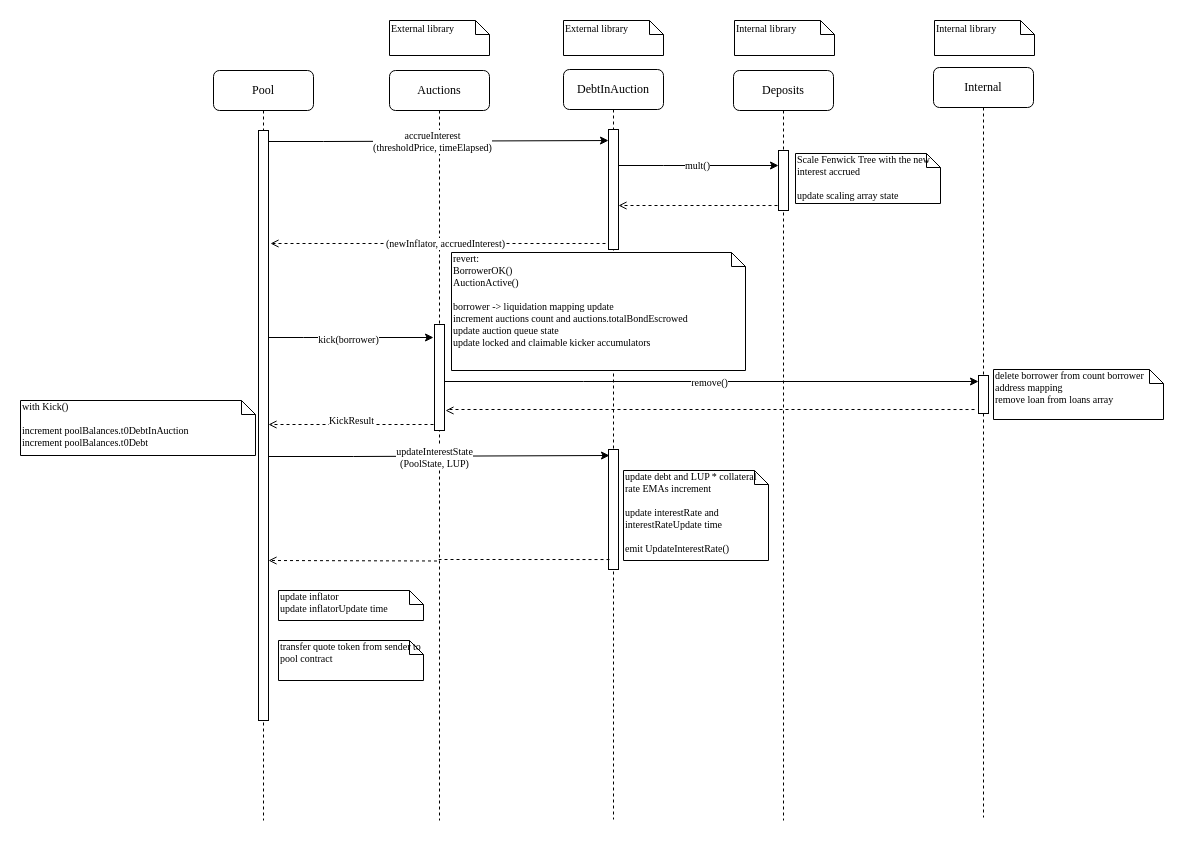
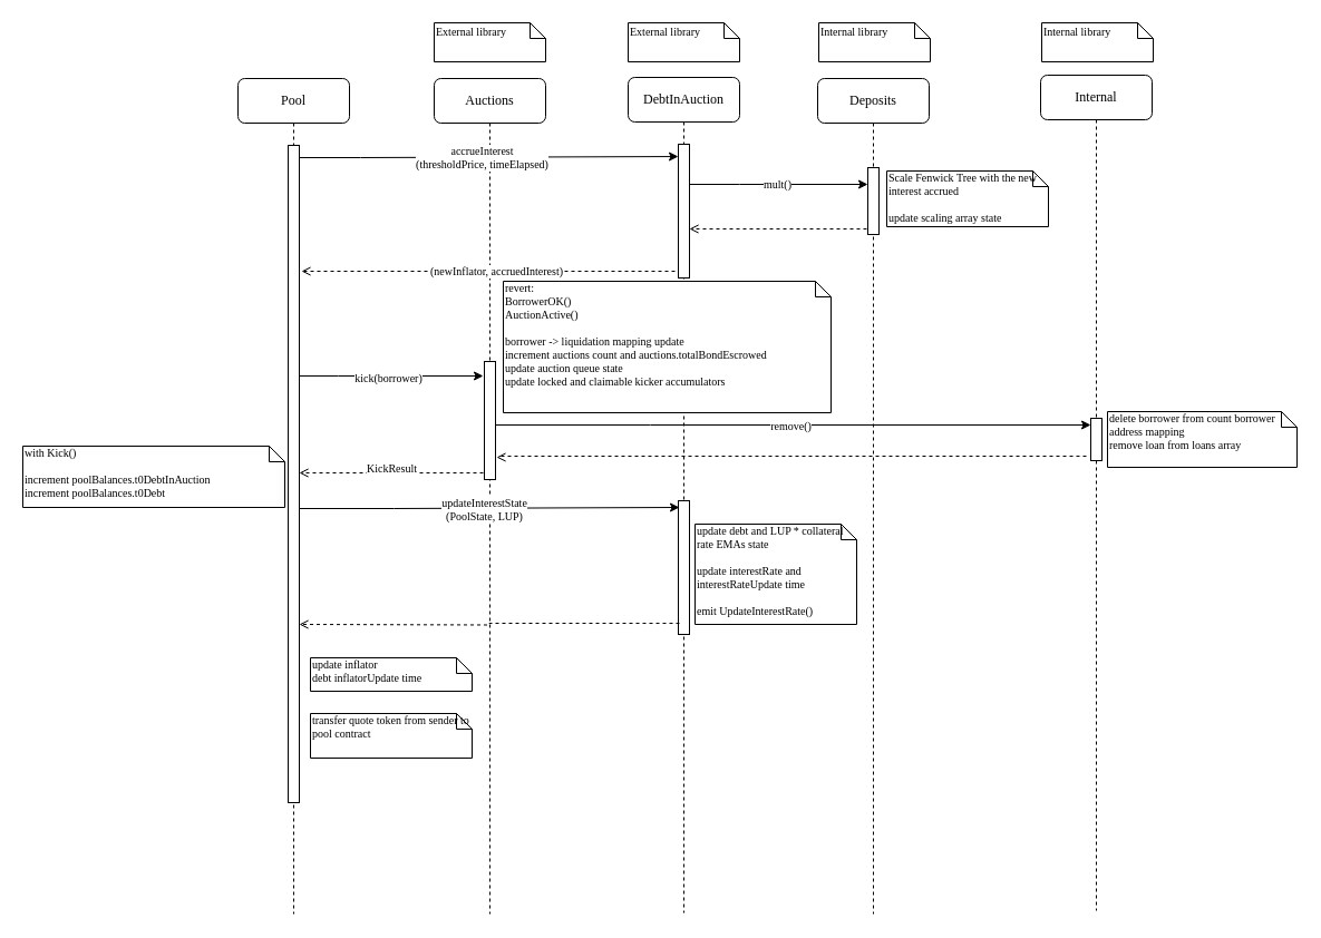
- <mxCell id="29" value="&lt;div&gt;update debt and LUP * collateral rate EMAs increment&lt;/div&gt;&lt;div&gt;&lt;br&gt;&lt;/div&gt;&lt;div&gt;update interestRate and interestRateUpdate time&lt;br&gt;&lt;/div&gt;&lt;div&gt;&lt;br&gt;&lt;/div&gt;&lt;div&gt;emit UpdateInterestRate()&lt;br&gt;&lt;/div&gt;" style="shape=note;whiteSpace=wrap;html=1;size=14;verticalAlign=top;align=left;spacingTop=-6;rounded=0;shadow=0;comic=0;labelBackgroundColor=none;strokeWidth=1;fontFamily=Verdana;fontSize=10;" parent="1" vertex="1"><mxGeometry x="623" y="470" width="145" height="90" as="geometry" /></mxCell>
+ <mxCell id="29" value="&lt;div&gt;update debt and LUP * collateral rate EMAs state&lt;/div&gt;&lt;div&gt;&lt;br&gt;&lt;/div&gt;&lt;div&gt;update interestRate and interestRateUpdate time&lt;br&gt;&lt;/div&gt;&lt;div&gt;&lt;br&gt;&lt;/div&gt;&lt;div&gt;emit UpdateInterestRate()&lt;br&gt;&lt;/div&gt;" style="shape=note;whiteSpace=wrap;html=1;size=14;verticalAlign=top;align=left;spacingTop=-6;rounded=0;shadow=0;comic=0;labelBackgroundColor=none;strokeWidth=1;fontFamily=Verdana;fontSize=10;" parent="1" vertex="1"><mxGeometry x="623" y="470" width="145" height="90" as="geometry" /></mxCell>
- <mxCell id="30" value="&lt;div&gt;update inflator&lt;/div&gt;&lt;div&gt;update inflatorUpdate time&lt;br&gt;&lt;/div&gt;" style="shape=note;whiteSpace=wrap;html=1;size=14;verticalAlign=top;align=left;spacingTop=-6;rounded=0;shadow=0;comic=0;labelBackgroundColor=none;strokeWidth=1;fontFamily=Verdana;fontSize=10;" parent="1" vertex="1"><mxGeometry x="278" y="590" width="145" height="30" as="geometry" /></mxCell>
+ <mxCell id="30" value="&lt;div&gt;update inflator&lt;/div&gt;&lt;div&gt;debt inflatorUpdate time&lt;br&gt;&lt;/div&gt;" style="shape=note;whiteSpace=wrap;html=1;size=14;verticalAlign=top;align=left;spacingTop=-6;rounded=0;shadow=0;comic=0;labelBackgroundColor=none;strokeWidth=1;fontFamily=Verdana;fontSize=10;" parent="1" vertex="1"><mxGeometry x="278" y="590" width="145" height="30" as="geometry" /></mxCell>
